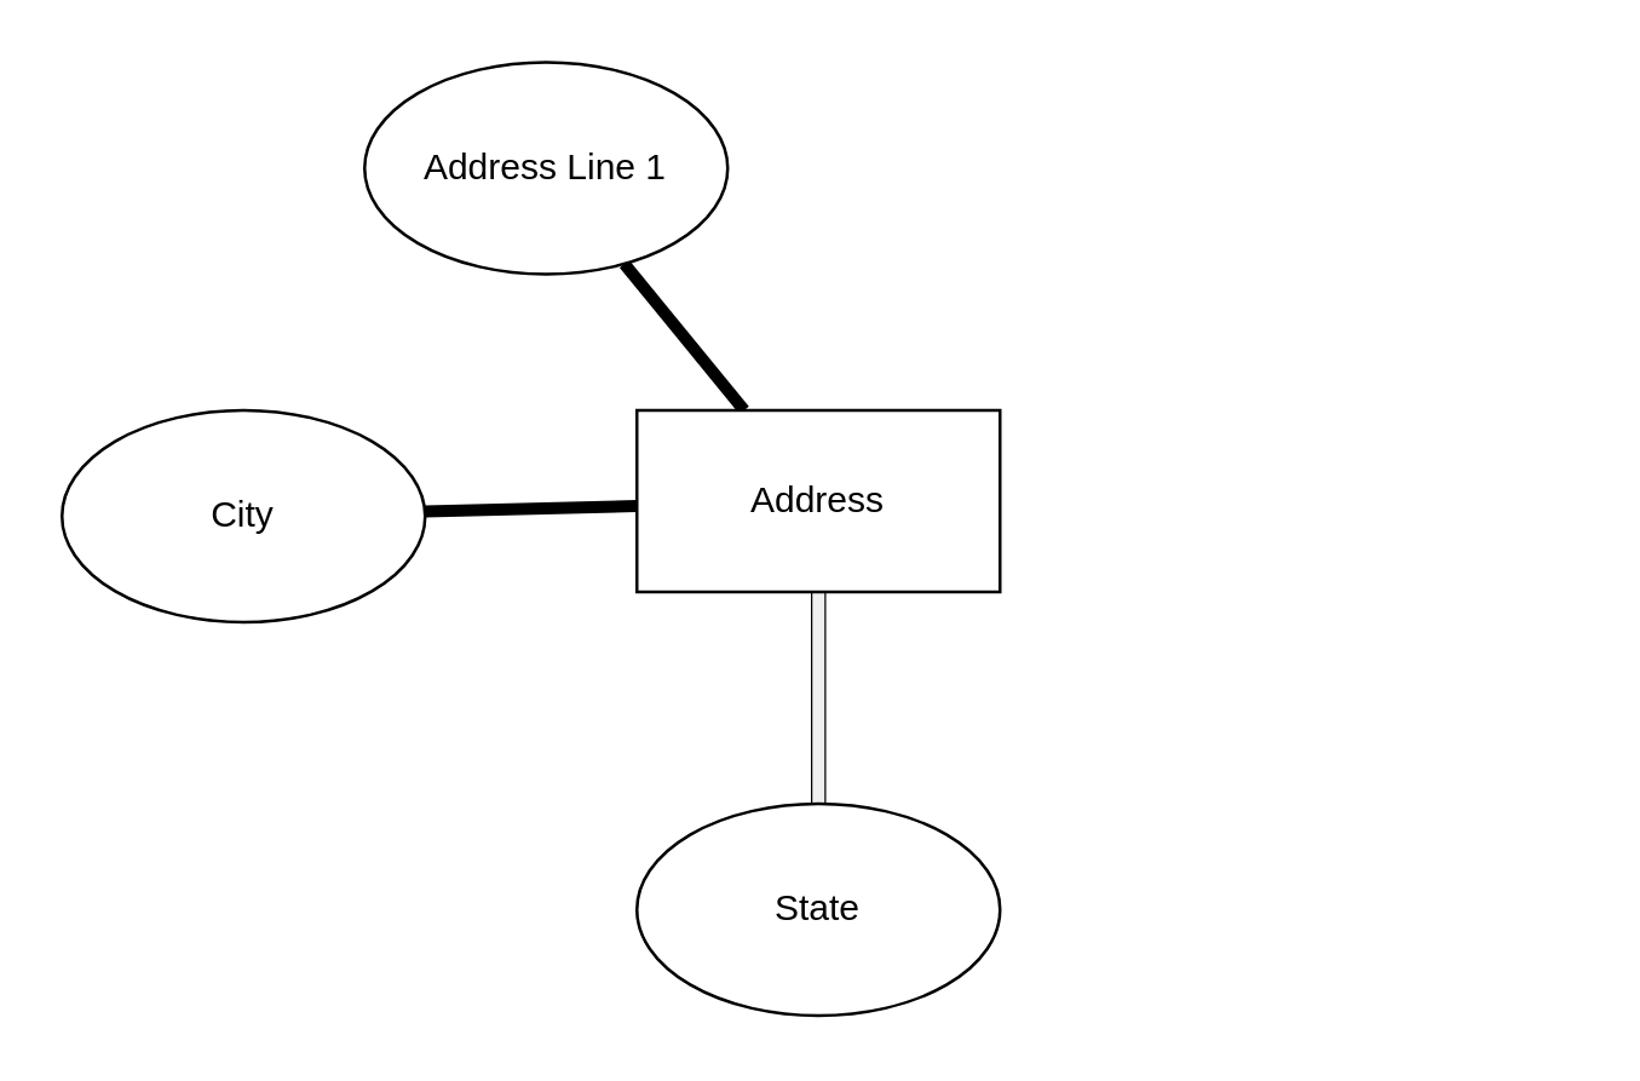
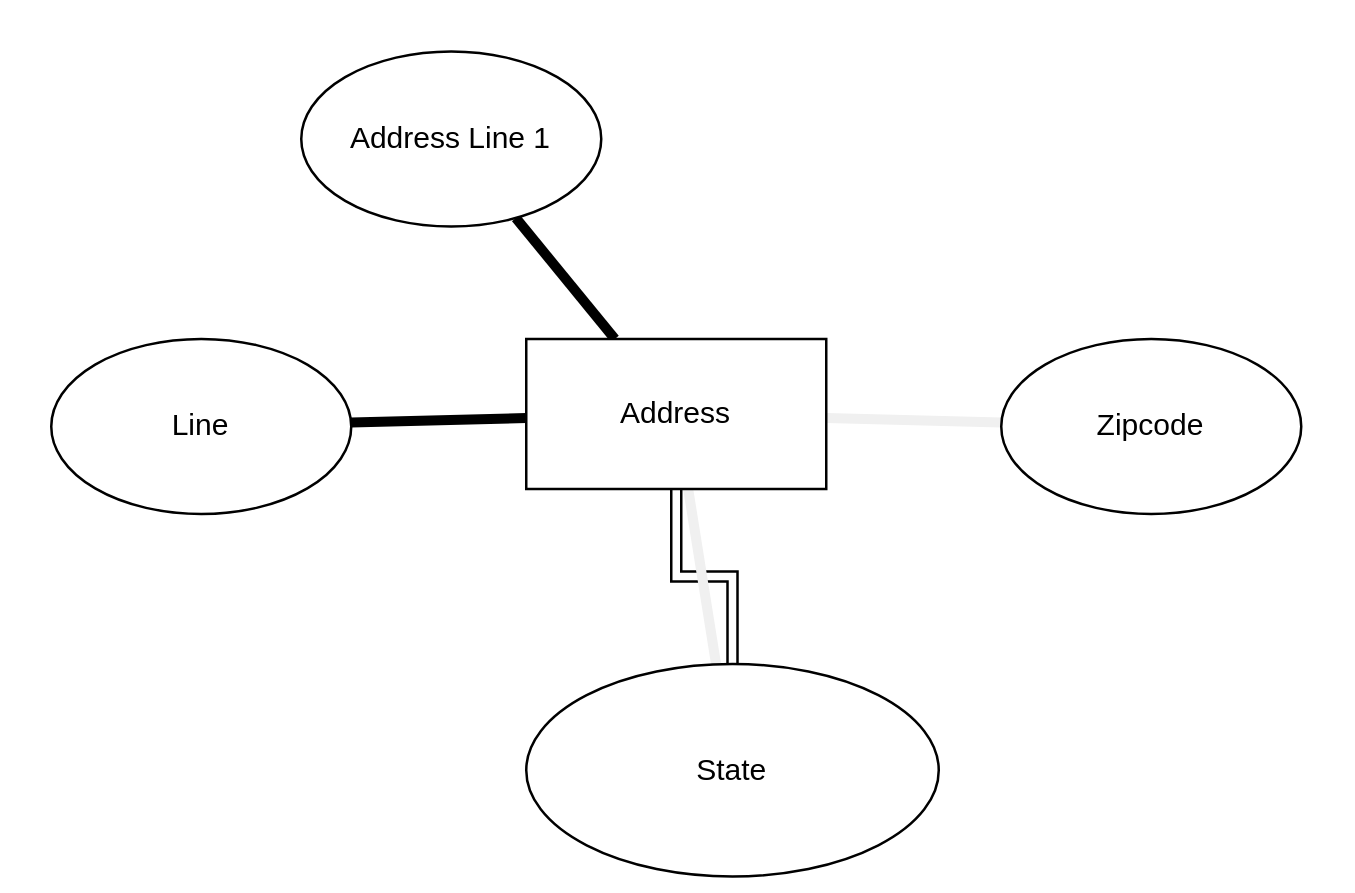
+ <mxCell id="4" value="" style="rounded=0;orthogonalLoop=1;jettySize=auto;html=1;endArrow=none;endFill=0;strokeColor=#F0F0F0;strokeWidth=4;" edge="1" parent="1" source="7" target="9"><mxGeometry relative="1" as="geometry" /></mxCell>
- <mxCell id="11" value="City" style="ellipse;whiteSpace=wrap;html=1;" vertex="1" parent="1"><mxGeometry x="20" y="135" width="120" height="70" as="geometry" /></mxCell>
+ <mxCell id="11" value="Line" style="ellipse;whiteSpace=wrap;html=1;" vertex="1" parent="1"><mxGeometry x="20" y="135" width="120" height="70" as="geometry" /></mxCell>
+ <mxCell id="9" value="Zipcode" style="ellipse;whiteSpace=wrap;html=1;" vertex="1" parent="1"><mxGeometry x="400" y="135" width="120" height="70" as="geometry" /></mxCell>
- <mxCell id="10" value="State" style="ellipse;whiteSpace=wrap;html=1;" vertex="1" parent="1"><mxGeometry x="210" y="265" width="120" height="70" as="geometry" /></mxCell>
+ <mxCell id="10" value="State" style="ellipse;whiteSpace=wrap;html=1;" vertex="1" parent="1"><mxGeometry x="210" y="265" width="165" height="85" as="geometry" /></mxCell>
